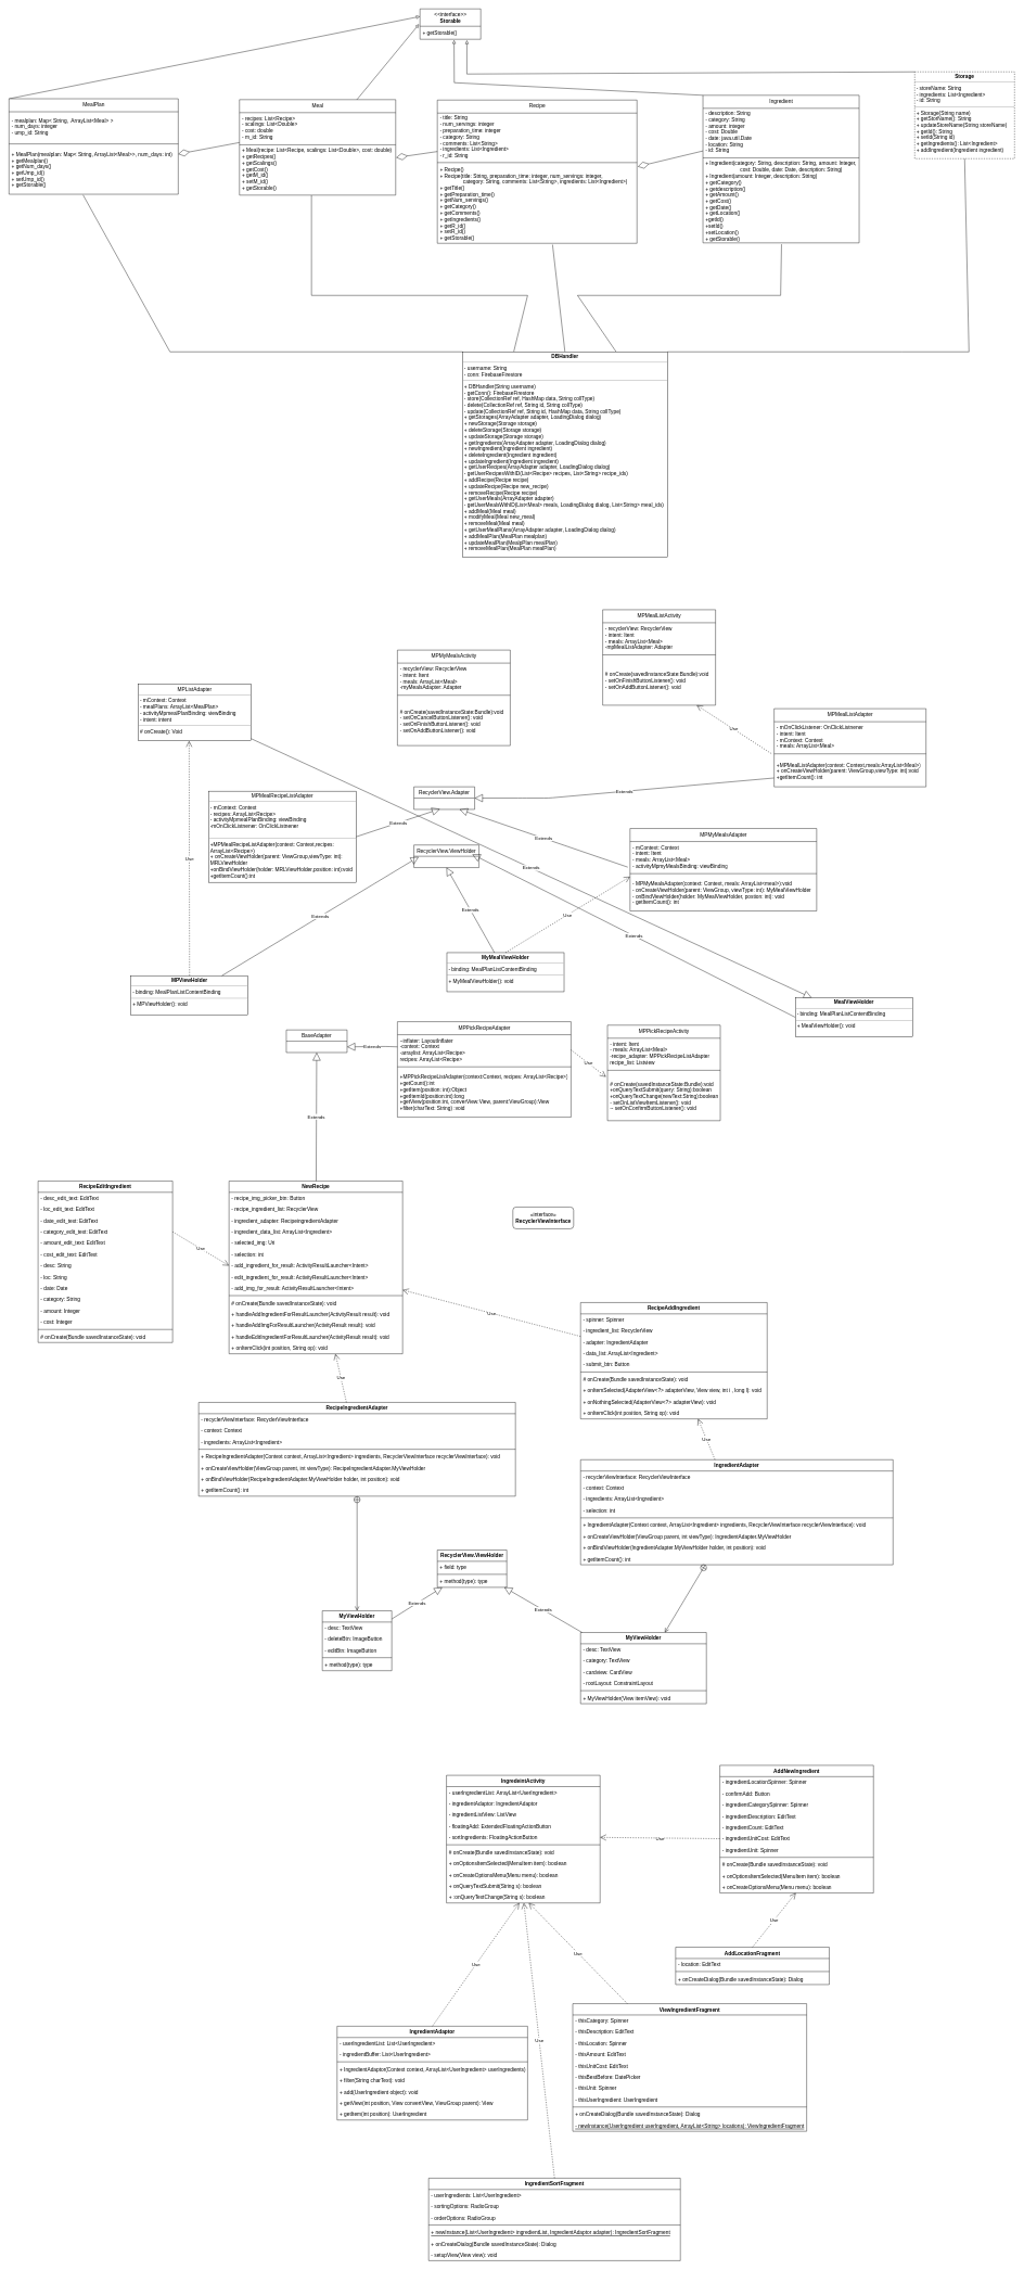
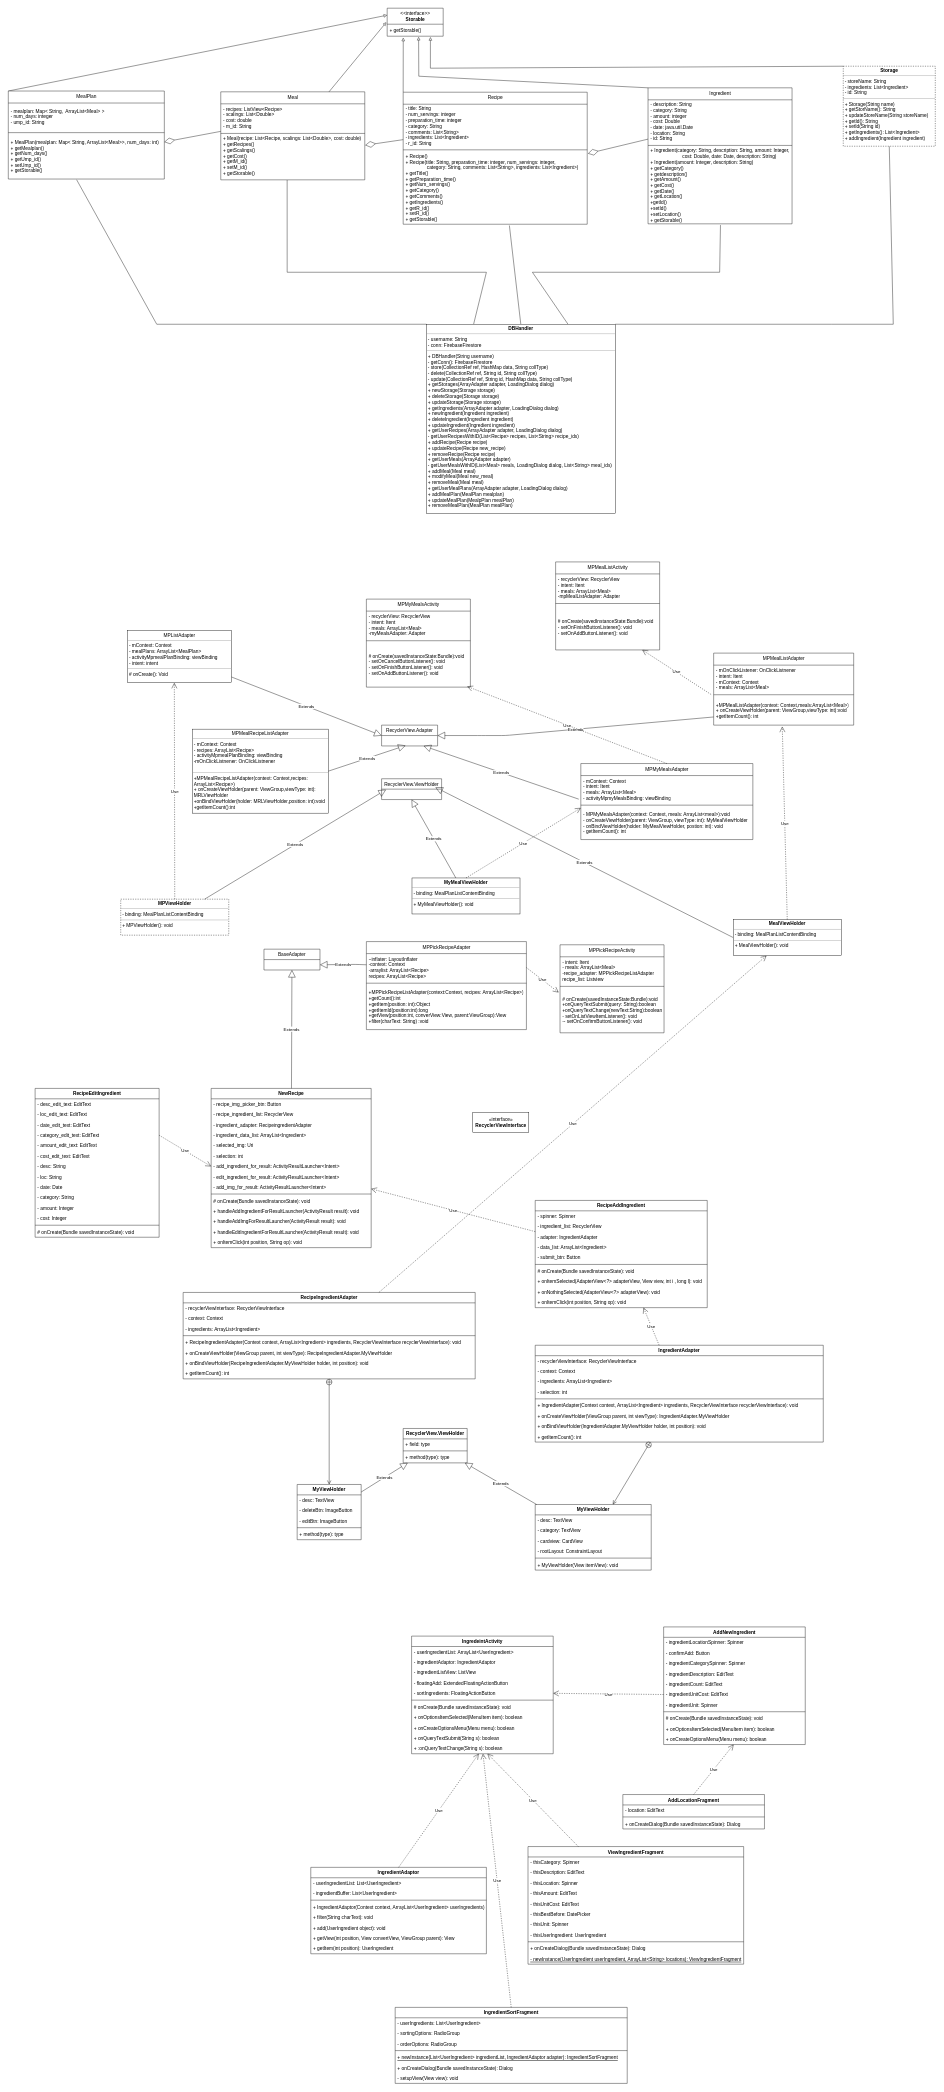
+ <mxCell id="116" style="edgeStyle=none;rounded=0;html=1;exitX=0;exitY=0;exitDx=0;exitDy=0;entryX=0.287;entryY=1.122;entryDx=0;entryDy=0;entryPerimeter=0;endArrow=block;endFill=0;" parent="1" source="117" target="33" edge="1"><mxGeometry relative="1" as="geometry" /></mxCell>
- <mxCell id="40" value="- recipes: List&amp;lt;Recipe&amp;gt;&lt;br&gt;- scalings: List&amp;lt;Double&amp;gt;&lt;br&gt;- cost: double&lt;br&gt;- m_id: String" style="text;html=1;strokeColor=none;fillColor=none;align=left;verticalAlign=middle;spacingLeft=4;spacingRight=4;overflow=hidden;rotatable=0;points=[[0,0.5],[1,0.5]];portConstraint=eastwest;" parent="39" vertex="1"><mxGeometry y="30" width="360" height="70" as="geometry" /></mxCell>
+ <mxCell id="40" value="- recipes: ListView&amp;lt;Recipe&amp;gt;&lt;br&gt;- scalings: List&amp;lt;Double&amp;gt;&lt;br&gt;- cost: double&lt;br&gt;- m_id: String" style="text;html=1;strokeColor=none;fillColor=none;align=left;verticalAlign=middle;spacingLeft=4;spacingRight=4;overflow=hidden;rotatable=0;points=[[0,0.5],[1,0.5]];portConstraint=eastwest;" parent="39" vertex="1"><mxGeometry y="30" width="360" height="70" as="geometry" /></mxCell>
+ <mxCell id="151" value="Use" style="endArrow=open;endSize=12;dashed=1;html=1;entryX=0.969;entryY=0.985;entryDx=0;entryDy=0;entryPerimeter=0;exitX=0.5;exitY=0;exitDx=0;exitDy=0;" parent="1" source="74" target="58" edge="1"><mxGeometry width="160" relative="1" as="geometry"><mxPoint x="1676.728" y="3462" as="sourcePoint" /><mxPoint x="1637.673" y="3368" as="targetPoint" /><Array as="points" /></mxGeometry></mxCell>
- <mxCell id="143" value="Extends" style="endArrow=block;endSize=16;endFill=0;html=1;" parent="1" source="103" target="155" edge="1"><mxGeometry width="160" relative="1" as="geometry"><mxPoint x="267" y="2080" as="sourcePoint" /><mxPoint x="427" y="2080" as="targetPoint" /></mxGeometry></mxCell>
+ <mxCell id="143" value="Extends" style="endArrow=block;endSize=16;endFill=0;html=1;entryX=0;entryY=0.5;entryDx=0;entryDy=0;" parent="1" source="103" target="142" edge="1"><mxGeometry width="160" relative="1" as="geometry"><mxPoint x="267" y="2080" as="sourcePoint" /><mxPoint x="427" y="2080" as="targetPoint" /></mxGeometry></mxCell>
+ <mxCell id="163" value="Use" style="endArrow=open;endSize=12;dashed=1;html=1;entryX=0.49;entryY=1.048;entryDx=0;entryDy=0;entryPerimeter=0;exitX=0.5;exitY=0;exitDx=0;exitDy=0;" parent="1" source="155" target="140" edge="1"><mxGeometry width="160" relative="1" as="geometry"><mxPoint x="1407" y="2040" as="sourcePoint" /><mxPoint x="1567" y="2040" as="targetPoint" /></mxGeometry></mxCell>
- <mxCell id="153" value="&lt;p style=&quot;margin: 0px ; margin-top: 4px ; text-align: center&quot;&gt;&lt;b&gt;MPViewHolder&lt;/b&gt;&lt;/p&gt;&lt;hr size=&quot;1&quot;&gt;&lt;p style=&quot;margin: 0px ; margin-left: 4px&quot;&gt;- binding: MealPlanListContentBinding&lt;/p&gt;&lt;hr size=&quot;1&quot;&gt;&lt;p style=&quot;margin: 0px ; margin-left: 4px&quot;&gt;+ MPViewHolder(): void&lt;/p&gt;" style="verticalAlign=top;align=left;overflow=fill;fontSize=12;fontFamily=Helvetica;html=1;" parent="1" vertex="1"><mxGeometry x="301" y="2247" width="270" height="90" as="geometry" /></mxCell>
+ <mxCell id="153" value="&lt;p style=&quot;margin: 0px ; margin-top: 4px ; text-align: center&quot;&gt;&lt;b&gt;MPViewHolder&lt;/b&gt;&lt;/p&gt;&lt;hr size=&quot;1&quot;&gt;&lt;p style=&quot;margin: 0px ; margin-left: 4px&quot;&gt;- binding: MealPlanListContentBinding&lt;/p&gt;&lt;hr size=&quot;1&quot;&gt;&lt;p style=&quot;margin: 0px ; margin-left: 4px&quot;&gt;+ MPViewHolder(): void&lt;/p&gt;" style="verticalAlign=top;align=left;overflow=fill;fontSize=12;fontFamily=Helvetica;html=1;dashed=1;" parent="1" vertex="1"><mxGeometry x="301" y="2247" width="270" height="90" as="geometry" /></mxCell>
- <mxCell id="21" value="«interface»&lt;br&gt;&lt;b&gt;RecyclerViewInterface&lt;/b&gt;" style="html=1;rounded=1;" parent="1" vertex="1"><mxGeometry x="1181" y="2780" width="140" height="50" as="geometry" /></mxCell>
+ <mxCell id="21" value="«interface»&lt;br&gt;&lt;b&gt;RecyclerViewInterface&lt;/b&gt;" style="html=1;" parent="1" vertex="1"><mxGeometry x="1181" y="2780" width="140" height="50" as="geometry" /></mxCell>
- <mxCell id="82" value="Use" style="endArrow=open;endSize=12;dashed=1;html=1;" parent="1" source="23" target="5" edge="1"><mxGeometry width="160" relative="1" as="geometry"><mxPoint x="647" y="3170" as="sourcePoint" /><mxPoint x="807" y="3170" as="targetPoint" /></mxGeometry></mxCell>
+ <mxCell id="82" value="Use" style="endArrow=open;endSize=12;dashed=1;html=1;" parent="1" source="23" target="155" edge="1"><mxGeometry width="160" relative="1" as="geometry"><mxPoint x="647" y="3170" as="sourcePoint" /><mxPoint x="807" y="3170" as="targetPoint" /></mxGeometry></mxCell>
